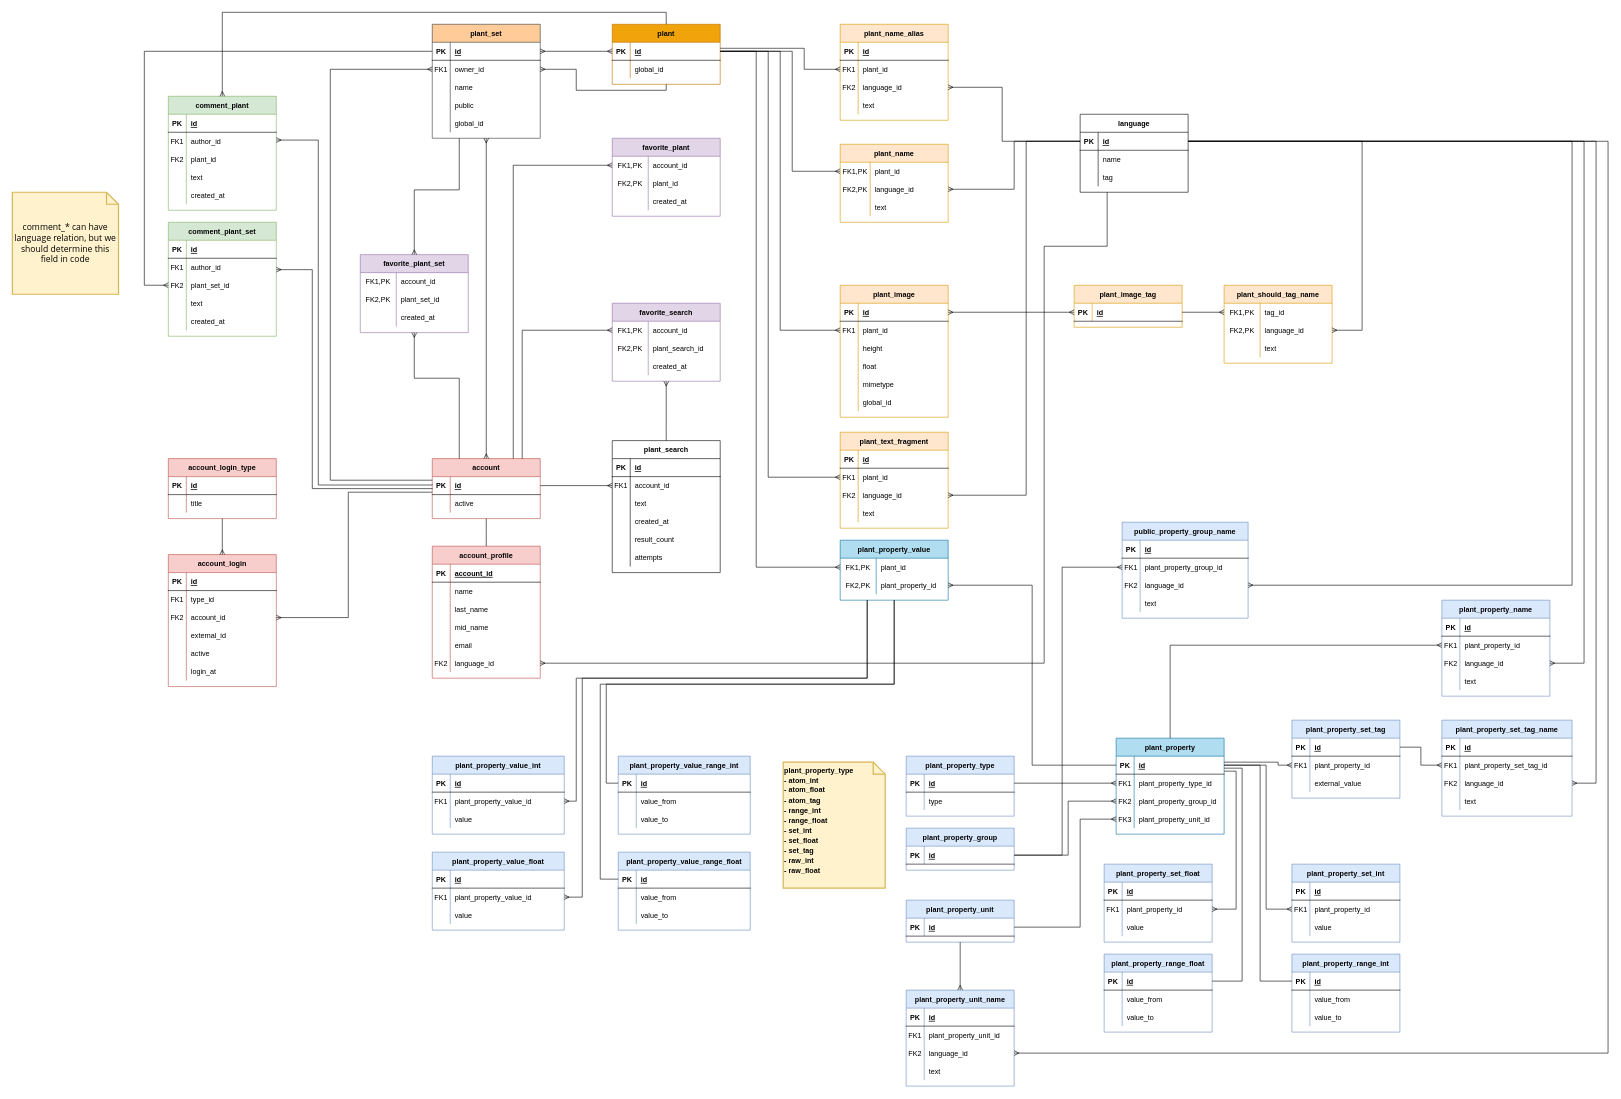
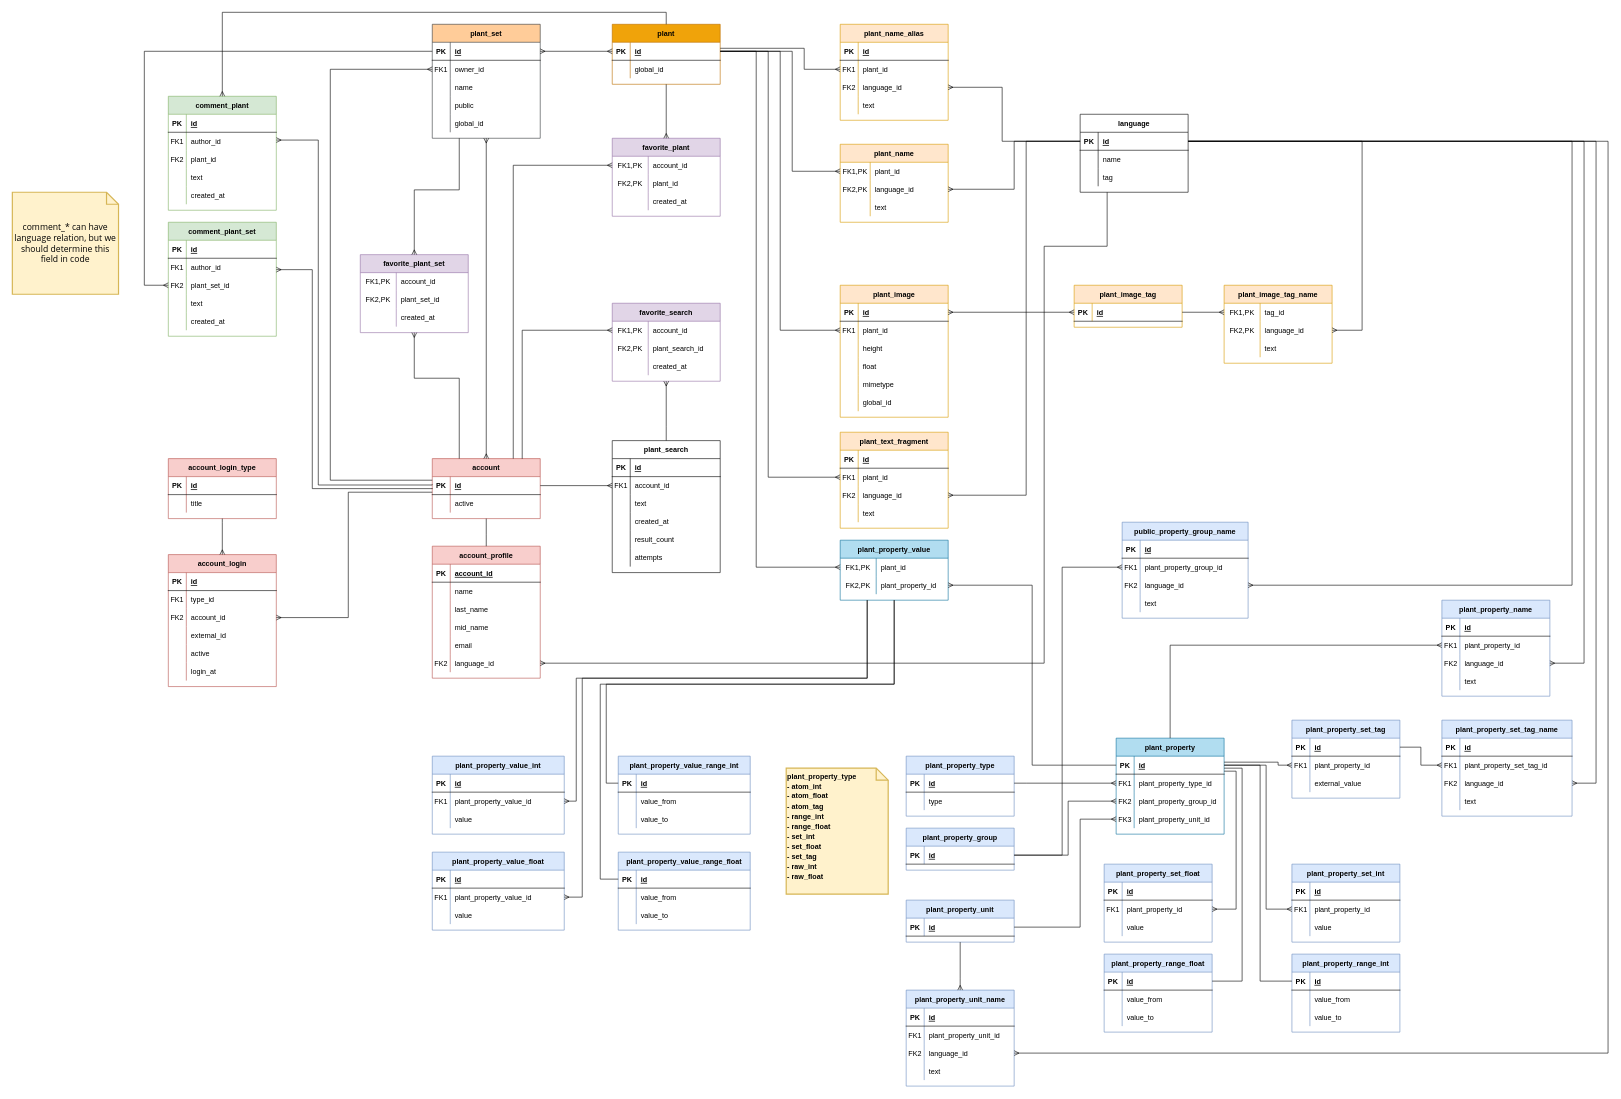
- <mxCell id="223" value="" style="edgeStyle=orthogonalEdgeStyle;fontSize=12;html=1;endArrow=ERmany;rounded=0;exitX=0.5;exitY=1;exitDx=0;exitDy=0;startArrow=none;startFill=0;" parent="1" source="3" target="180" edge="1"><mxGeometry width="100" height="100" relative="1" as="geometry"><mxPoint x="980" y="170" as="sourcePoint" /><mxPoint x="1050" y="160" as="targetPoint" /></mxGeometry></mxCell>
+ <mxCell id="223" value="" style="edgeStyle=orthogonalEdgeStyle;fontSize=12;html=1;endArrow=ERmany;rounded=0;exitX=0.5;exitY=1;exitDx=0;exitDy=0;startArrow=none;startFill=0;entryX=0.5;entryY=0;entryDx=0;entryDy=0;" parent="1" source="3" target="193" edge="1"><mxGeometry width="100" height="100" relative="1" as="geometry"><mxPoint x="980" y="170" as="sourcePoint" /><mxPoint x="1050" y="160" as="targetPoint" /></mxGeometry></mxCell>
- <mxCell id="72" value="plant_should_tag_name" style="shape=table;startSize=30;container=1;collapsible=1;childLayout=tableLayout;fixedRows=1;rowLines=0;fontStyle=1;align=center;resizeLast=1;fillColor=#ffe6cc;strokeColor=#d79b00;" parent="1" vertex="1"><mxGeometry x="2040" y="475" width="180" height="130" as="geometry"><mxRectangle x="160" y="120" width="60" height="30" as="alternateBounds" /></mxGeometry></mxCell>
+ <mxCell id="72" value="plant_image_tag_name" style="shape=table;startSize=30;container=1;collapsible=1;childLayout=tableLayout;fixedRows=1;rowLines=0;fontStyle=1;align=center;resizeLast=1;fillColor=#ffe6cc;strokeColor=#d79b00;" parent="1" vertex="1"><mxGeometry x="2040" y="475" width="180" height="130" as="geometry"><mxRectangle x="160" y="120" width="60" height="30" as="alternateBounds" /></mxGeometry></mxCell>
- <mxCell id="2" value="&lt;span style=&quot;color: rgb(0, 0, 0); font-size: 12px; font-weight: 700; text-align: center;&quot;&gt;plant_property_type&lt;br&gt;- atom_int&lt;br&gt;&lt;/span&gt;&lt;span style=&quot;color: rgb(0, 0, 0); font-size: 12px; font-weight: 700; text-align: center;&quot;&gt;- atom_float&lt;/span&gt;&lt;span style=&quot;color: rgb(0, 0, 0); font-size: 12px; font-weight: 700; text-align: center;&quot;&gt;&lt;br&gt;- atom_tag&lt;br&gt;- range_int&lt;br&gt;&lt;/span&gt;&lt;span style=&quot;color: rgb(0, 0, 0); font-size: 12px; font-weight: 700; text-align: center;&quot;&gt;- range_float&lt;/span&gt;&lt;span style=&quot;color: rgb(0, 0, 0); font-size: 12px; font-weight: 700; text-align: center;&quot;&gt;&lt;br&gt;&lt;/span&gt;&lt;span style=&quot;color: rgb(0, 0, 0); font-size: 12px; font-weight: 700; text-align: center;&quot;&gt;- set_int&lt;br&gt;&lt;/span&gt;&lt;span style=&quot;color: rgb(0, 0, 0); font-size: 12px; font-weight: 700; text-align: center;&quot;&gt;- set_float&lt;/span&gt;&lt;span style=&quot;color: rgb(0, 0, 0); font-size: 12px; font-weight: 700; text-align: center;&quot;&gt;&lt;br&gt;&lt;/span&gt;&lt;span style=&quot;color: rgb(0, 0, 0); font-size: 12px; font-weight: 700; text-align: center;&quot;&gt;- set_tag&lt;br&gt;&lt;/span&gt;&lt;span style=&quot;color: rgb(0, 0, 0); font-size: 12px; font-weight: 700; text-align: center;&quot;&gt;- raw_int&lt;br&gt;&lt;/span&gt;&lt;span style=&quot;color: rgb(0, 0, 0); font-size: 12px; font-weight: 700; text-align: center;&quot;&gt;- raw_float&lt;/span&gt;&lt;span style=&quot;color: rgb(0, 0, 0); font-size: 12px; font-weight: 700; text-align: center;&quot;&gt;&lt;br&gt;&lt;/span&gt;&lt;span style=&quot;color: rgb(0, 0, 0); font-size: 12px; font-weight: 700; text-align: center;&quot;&gt;&lt;br&gt;&lt;/span&gt;" style="shape=note;strokeWidth=2;fontSize=14;size=20;whiteSpace=wrap;html=1;fillColor=#fff2cc;strokeColor=#d6b656;fontColor=#666600;align=left;" parent="1" vertex="1"><mxGeometry x="1305" y="1270" width="170" height="210" as="geometry" /></mxCell>
+ <mxCell id="2" value="&lt;span style=&quot;color: rgb(0, 0, 0); font-size: 12px; font-weight: 700; text-align: center;&quot;&gt;plant_property_type&lt;br&gt;- atom_int&lt;br&gt;&lt;/span&gt;&lt;span style=&quot;color: rgb(0, 0, 0); font-size: 12px; font-weight: 700; text-align: center;&quot;&gt;- atom_float&lt;/span&gt;&lt;span style=&quot;color: rgb(0, 0, 0); font-size: 12px; font-weight: 700; text-align: center;&quot;&gt;&lt;br&gt;- atom_tag&lt;br&gt;- range_int&lt;br&gt;&lt;/span&gt;&lt;span style=&quot;color: rgb(0, 0, 0); font-size: 12px; font-weight: 700; text-align: center;&quot;&gt;- range_float&lt;/span&gt;&lt;span style=&quot;color: rgb(0, 0, 0); font-size: 12px; font-weight: 700; text-align: center;&quot;&gt;&lt;br&gt;&lt;/span&gt;&lt;span style=&quot;color: rgb(0, 0, 0); font-size: 12px; font-weight: 700; text-align: center;&quot;&gt;- set_int&lt;br&gt;&lt;/span&gt;&lt;span style=&quot;color: rgb(0, 0, 0); font-size: 12px; font-weight: 700; text-align: center;&quot;&gt;- set_float&lt;/span&gt;&lt;span style=&quot;color: rgb(0, 0, 0); font-size: 12px; font-weight: 700; text-align: center;&quot;&gt;&lt;br&gt;&lt;/span&gt;&lt;span style=&quot;color: rgb(0, 0, 0); font-size: 12px; font-weight: 700; text-align: center;&quot;&gt;- set_tag&lt;br&gt;&lt;/span&gt;&lt;span style=&quot;color: rgb(0, 0, 0); font-size: 12px; font-weight: 700; text-align: center;&quot;&gt;- raw_int&lt;br&gt;&lt;/span&gt;&lt;span style=&quot;color: rgb(0, 0, 0); font-size: 12px; font-weight: 700; text-align: center;&quot;&gt;- raw_float&lt;/span&gt;&lt;span style=&quot;color: rgb(0, 0, 0); font-size: 12px; font-weight: 700; text-align: center;&quot;&gt;&lt;br&gt;&lt;/span&gt;&lt;span style=&quot;color: rgb(0, 0, 0); font-size: 12px; font-weight: 700; text-align: center;&quot;&gt;&lt;br&gt;&lt;/span&gt;" style="shape=note;strokeWidth=2;fontSize=14;size=20;whiteSpace=wrap;html=1;fillColor=#fff2cc;strokeColor=#d6b656;fontColor=#666600;align=left;" parent="1" vertex="1"><mxGeometry x="1310" y="1280" width="170" height="210" as="geometry" /></mxCell>
